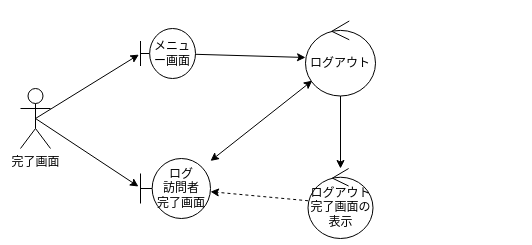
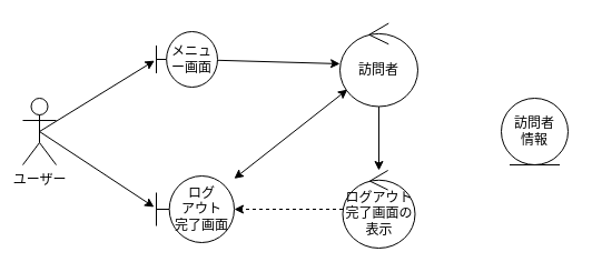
- <mxCell id="7" value="ログアウト" style="ellipse;shape=umlControl;whiteSpace=wrap;html=1;" parent="1" vertex="1"><mxGeometry x="305" y="20.5" width="70" height="75" as="geometry" /></mxCell>
+ <mxCell id="7" value="訪問者" style="ellipse;shape=umlControl;whiteSpace=wrap;html=1;" parent="1" vertex="1"><mxGeometry x="305" y="20.5" width="70" height="75" as="geometry" /></mxCell>
+ <mxCell id="8" value="訪問者&lt;br&gt;情報" style="ellipse;shape=umlEntity;whiteSpace=wrap;html=1;" parent="1" vertex="1"><mxGeometry x="450" y="88" width="60" height="60" as="geometry" /></mxCell>
- <mxCell id="2" value="完了画面" style="shape=umlActor;verticalLabelPosition=bottom;verticalAlign=top;html=1;" parent="1" vertex="1"><mxGeometry x="20" y="88" width="30" height="60" as="geometry" /></mxCell>
+ <mxCell id="2" value="ユーザー" style="shape=umlActor;verticalLabelPosition=bottom;verticalAlign=top;html=1;" parent="1" vertex="1"><mxGeometry x="20" y="88" width="30" height="60" as="geometry" /></mxCell>
- <mxCell id="4" value="ログ&lt;br&gt;訪問者&lt;br&gt;完了画面" style="shape=umlBoundary;whiteSpace=wrap;html=1;" parent="1" vertex="1"><mxGeometry x="140" y="158" width="70" height="60" as="geometry" /></mxCell>
+ <mxCell id="4" value="ログ&lt;br&gt;アウト&lt;br&gt;完了画面" style="shape=umlBoundary;whiteSpace=wrap;html=1;" parent="1" vertex="1"><mxGeometry x="140" y="158" width="70" height="60" as="geometry" /></mxCell>
- <mxCell id="9" value="ログアウト完了画面の表示" style="ellipse;shape=umlControl;whiteSpace=wrap;html=1;" parent="1" vertex="1"><mxGeometry x="307.5" y="168" width="65" height="70" as="geometry" /></mxCell>
+ <mxCell id="9" value="ログアウト完了画面の表示" style="ellipse;shape=umlControl;whiteSpace=wrap;html=1;" parent="1" vertex="1"><mxGeometry x="307.5" y="153" width="65" height="70" as="geometry" /></mxCell>
